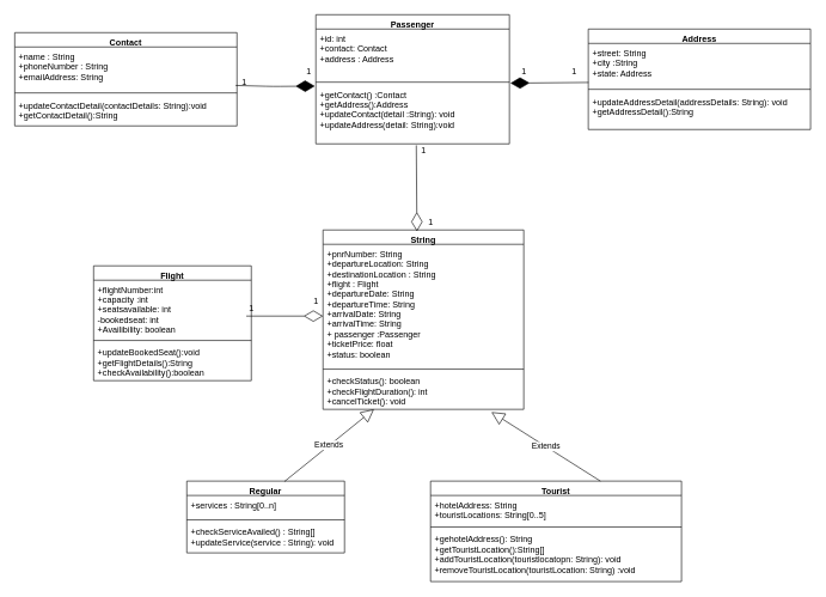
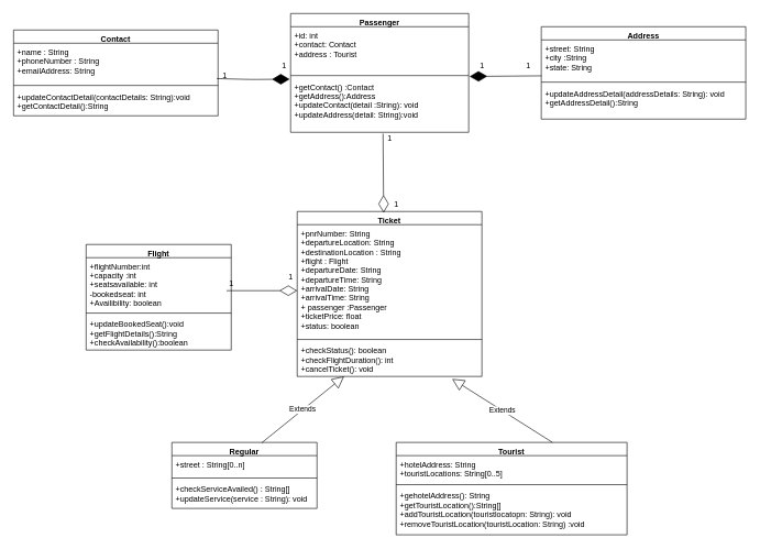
- <mxCell id="3" value="+id: int&#10;+contact: Contact&#10;+address : Address" style="text;strokeColor=none;fillColor=none;align=left;verticalAlign=top;spacingLeft=4;spacingRight=4;overflow=hidden;rotatable=0;points=[[0,0.5],[1,0.5]];portConstraint=eastwest;" parent="2" vertex="1"><mxGeometry y="20" width="270" height="70" as="geometry" /></mxCell>
+ <mxCell id="3" value="+id: int&#10;+contact: Contact&#10;+address : Tourist" style="text;strokeColor=none;fillColor=none;align=left;verticalAlign=top;spacingLeft=4;spacingRight=4;overflow=hidden;rotatable=0;points=[[0,0.5],[1,0.5]];portConstraint=eastwest;" parent="2" vertex="1"><mxGeometry y="20" width="270" height="70" as="geometry" /></mxCell>
- <mxCell id="11" value="+street: String&#10;+city :String&#10;+state: Address" style="text;strokeColor=none;fillColor=none;align=left;verticalAlign=top;spacingLeft=4;spacingRight=4;overflow=hidden;rotatable=0;points=[[0,0.5],[1,0.5]];portConstraint=eastwest;" parent="10" vertex="1"><mxGeometry y="20" width="310" height="60" as="geometry" /></mxCell>
+ <mxCell id="11" value="+street: String&#10;+city :String&#10;+state: String" style="text;strokeColor=none;fillColor=none;align=left;verticalAlign=top;spacingLeft=4;spacingRight=4;overflow=hidden;rotatable=0;points=[[0,0.5],[1,0.5]];portConstraint=eastwest;" parent="10" vertex="1"><mxGeometry y="20" width="310" height="60" as="geometry" /></mxCell>
- <mxCell id="14" value="String" style="swimlane;fontStyle=1;align=center;verticalAlign=top;childLayout=stackLayout;horizontal=1;startSize=20;horizontalStack=0;resizeParent=1;resizeParentMax=0;resizeLast=0;collapsible=1;marginBottom=0;" parent="1" vertex="1"><mxGeometry x="450" y="320" width="280" height="250" as="geometry" /></mxCell>
+ <mxCell id="14" value="Ticket" style="swimlane;fontStyle=1;align=center;verticalAlign=top;childLayout=stackLayout;horizontal=1;startSize=20;horizontalStack=0;resizeParent=1;resizeParentMax=0;resizeLast=0;collapsible=1;marginBottom=0;" parent="1" vertex="1"><mxGeometry x="450" y="320" width="280" height="250" as="geometry" /></mxCell>
- <mxCell id="19" value="+services : String[0..n]" style="text;strokeColor=none;fillColor=none;align=left;verticalAlign=top;spacingLeft=4;spacingRight=4;overflow=hidden;rotatable=0;points=[[0,0.5],[1,0.5]];portConstraint=eastwest;" parent="18" vertex="1"><mxGeometry y="20" width="220" height="30" as="geometry" /></mxCell>
+ <mxCell id="19" value="+street : String[0..n]" style="text;strokeColor=none;fillColor=none;align=left;verticalAlign=top;spacingLeft=4;spacingRight=4;overflow=hidden;rotatable=0;points=[[0,0.5],[1,0.5]];portConstraint=eastwest;" parent="18" vertex="1"><mxGeometry y="20" width="220" height="30" as="geometry" /></mxCell>
